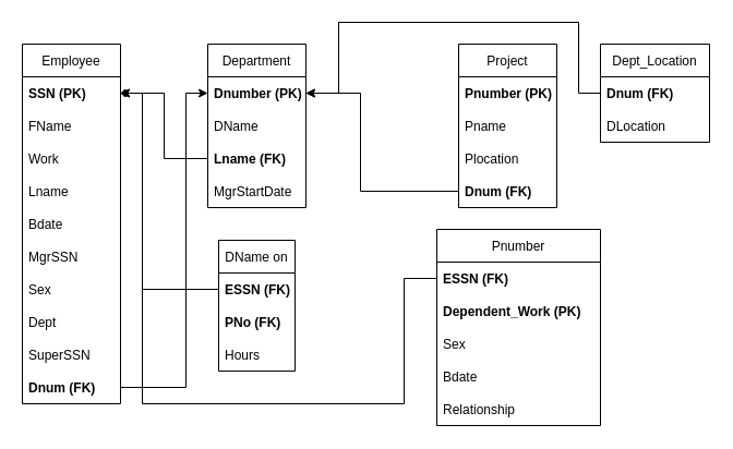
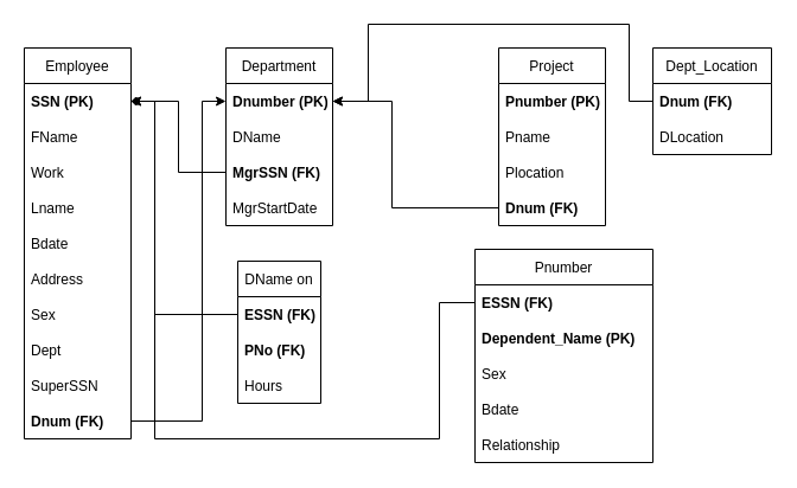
- <mxCell id="24" value="Lname (FK)" style="text;strokeColor=none;fillColor=none;align=left;verticalAlign=middle;spacingLeft=4;spacingRight=4;overflow=hidden;points=[[0,0.5],[1,0.5]];portConstraint=eastwest;rotatable=0;fontStyle=1" parent="21" vertex="1"><mxGeometry y="90" width="90" height="30" as="geometry" /></mxCell>
+ <mxCell id="24" value="MgrSSN (FK)" style="text;strokeColor=none;fillColor=none;align=left;verticalAlign=middle;spacingLeft=4;spacingRight=4;overflow=hidden;points=[[0,0.5],[1,0.5]];portConstraint=eastwest;rotatable=0;fontStyle=1" parent="21" vertex="1"><mxGeometry y="90" width="90" height="30" as="geometry" /></mxCell>
- <mxCell id="13" value="MgrSSN" style="text;strokeColor=none;fillColor=none;align=left;verticalAlign=middle;spacingLeft=4;spacingRight=4;overflow=hidden;points=[[0,0.5],[1,0.5]];portConstraint=eastwest;rotatable=0;" parent="7" vertex="1"><mxGeometry y="180" width="90" height="30" as="geometry" /></mxCell>
+ <mxCell id="13" value="Address" style="text;strokeColor=none;fillColor=none;align=left;verticalAlign=middle;spacingLeft=4;spacingRight=4;overflow=hidden;points=[[0,0.5],[1,0.5]];portConstraint=eastwest;rotatable=0;" parent="7" vertex="1"><mxGeometry y="180" width="90" height="30" as="geometry" /></mxCell>
- <mxCell id="28" value="Dependent_Work (PK)" style="text;strokeColor=none;fillColor=none;align=left;verticalAlign=middle;spacingLeft=4;spacingRight=4;overflow=hidden;points=[[0,0.5],[1,0.5]];portConstraint=eastwest;rotatable=0;fontStyle=1" parent="26" vertex="1"><mxGeometry y="60" width="150" height="30" as="geometry" /></mxCell>
+ <mxCell id="28" value="Dependent_Name (PK)" style="text;strokeColor=none;fillColor=none;align=left;verticalAlign=middle;spacingLeft=4;spacingRight=4;overflow=hidden;points=[[0,0.5],[1,0.5]];portConstraint=eastwest;rotatable=0;fontStyle=1" parent="26" vertex="1"><mxGeometry y="60" width="150" height="30" as="geometry" /></mxCell>
